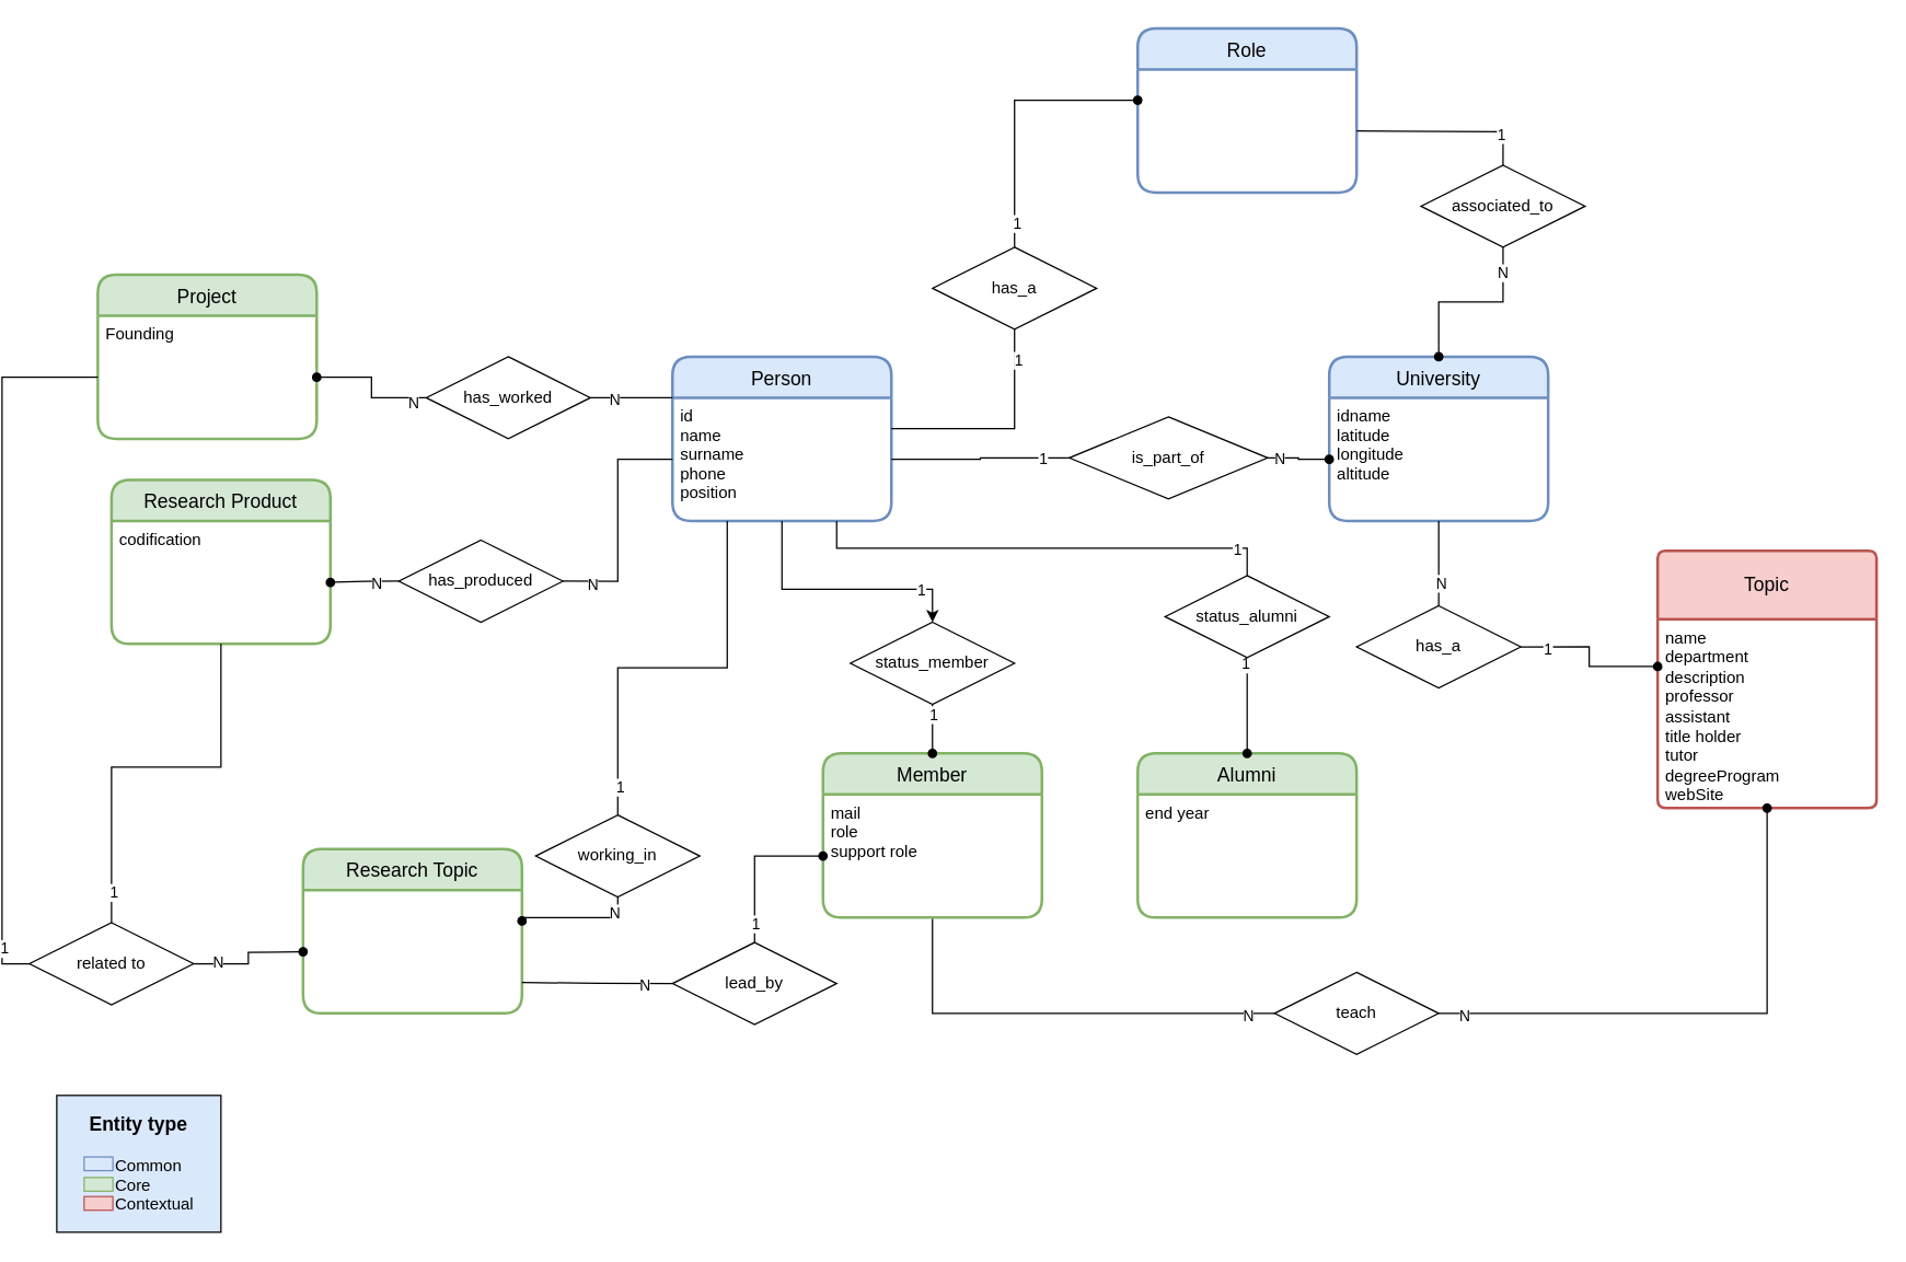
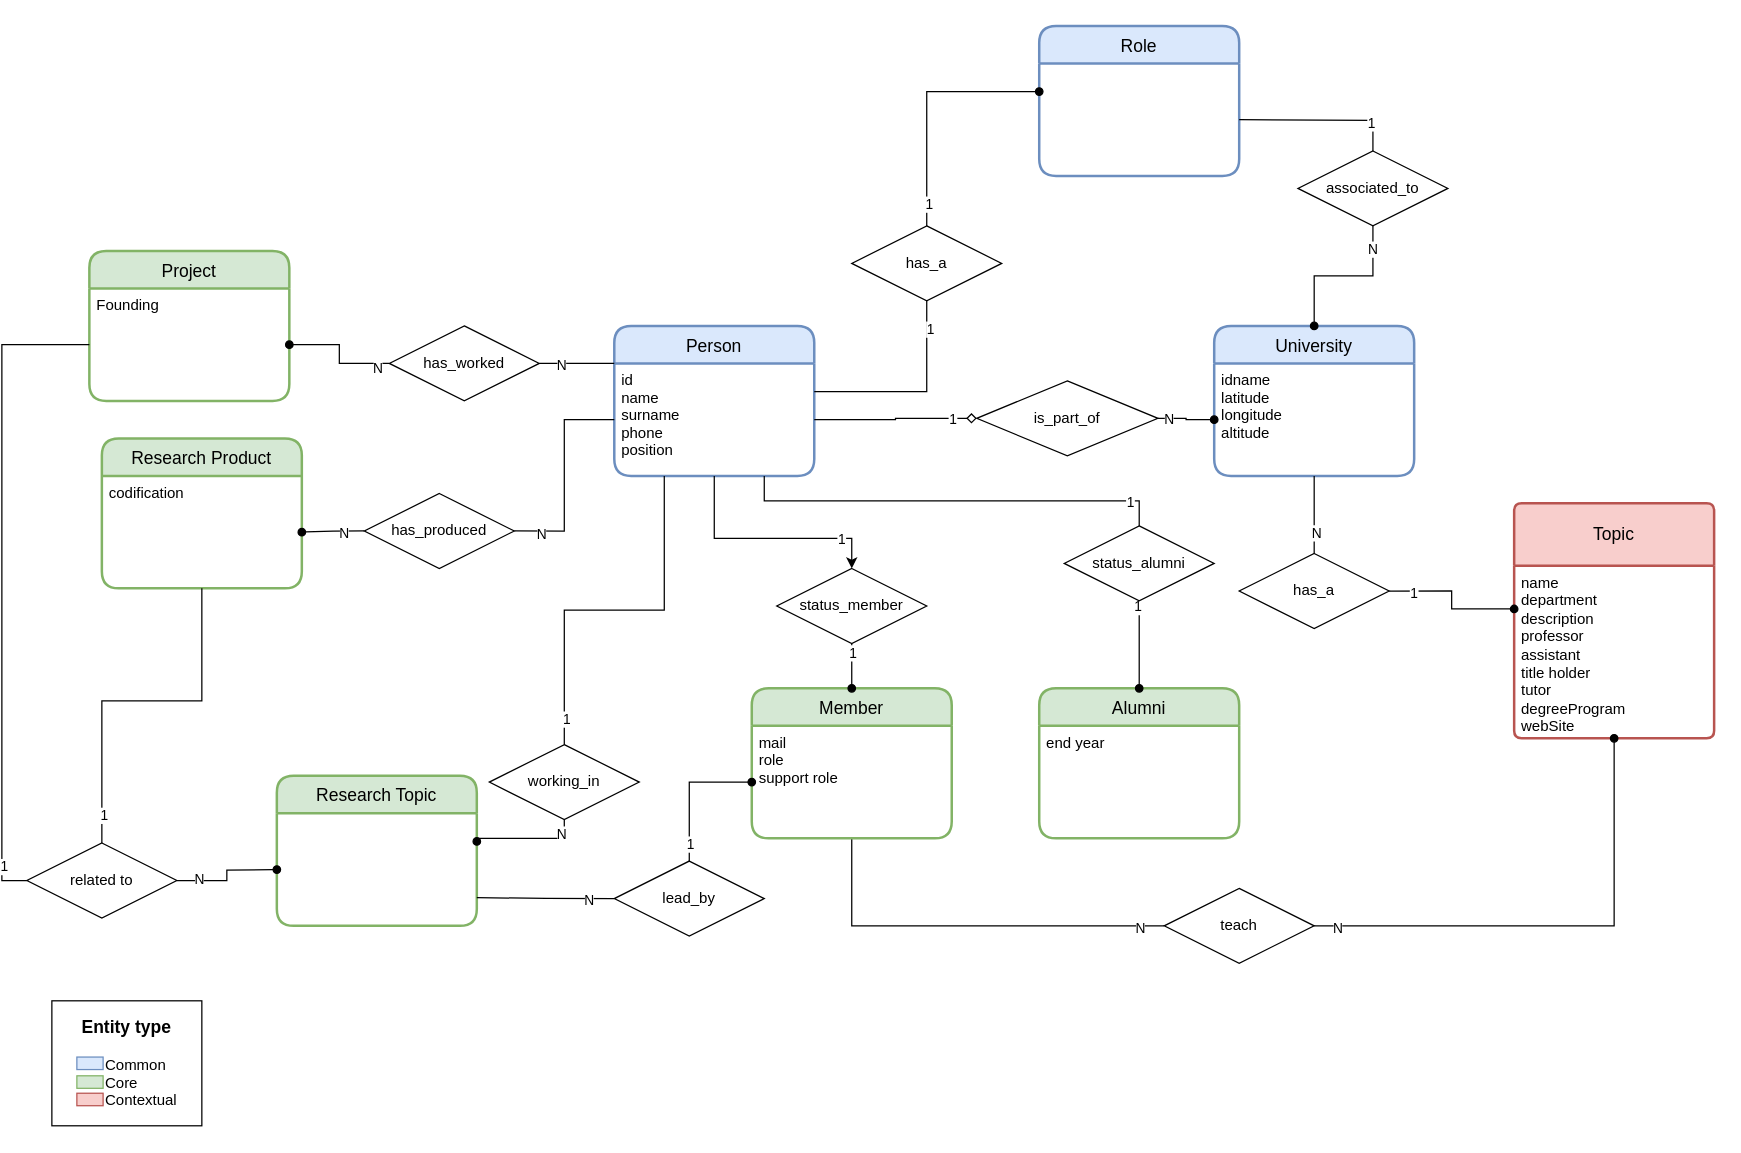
- <mxCell id="71" style="edgeStyle=orthogonalEdgeStyle;rounded=0;orthogonalLoop=1;jettySize=auto;html=1;exitX=1;exitY=0.5;exitDx=0;exitDy=0;entryX=0;entryY=0.5;entryDx=0;entryDy=0;endArrow=none;endFill=0;" parent="1" source="16" target="28" edge="1"><mxGeometry relative="1" as="geometry" /></mxCell>
+ <mxCell id="71" style="edgeStyle=orthogonalEdgeStyle;rounded=0;orthogonalLoop=1;jettySize=auto;html=1;exitX=1;exitY=0.5;exitDx=0;exitDy=0;entryX=0;entryY=0.5;entryDx=0;entryDy=0;endArrow=diamond;endFill=0;" parent="1" source="16" target="28" edge="1"><mxGeometry relative="1" as="geometry" /></mxCell>
- <mxCell id="3" value="&lt;b&gt;&lt;font style=&quot;font-size: 14px&quot;&gt;Entity type&lt;/font&gt;&lt;/b&gt;&lt;br&gt;&lt;br&gt;&lt;div style=&quot;text-align: left&quot;&gt;&lt;span&gt;&amp;nbsp; &amp;nbsp; &amp;nbsp; &amp;nbsp;Common&lt;/span&gt;&lt;/div&gt;&lt;div style=&quot;text-align: left&quot;&gt;&lt;span&gt;&amp;nbsp; &amp;nbsp; &amp;nbsp; &amp;nbsp;Core&lt;/span&gt;&lt;/div&gt;&lt;div style=&quot;text-align: left&quot;&gt;&lt;span&gt;&amp;nbsp; &amp;nbsp; &amp;nbsp; &amp;nbsp;Contextual&lt;/span&gt;&lt;/div&gt;" style="rounded=0;whiteSpace=wrap;html=1;fillColor=#dae8fc;" parent="2" vertex="1"><mxGeometry width="120" height="100" as="geometry" /></mxCell>
+ <mxCell id="3" value="&lt;b&gt;&lt;font style=&quot;font-size: 14px&quot;&gt;Entity type&lt;/font&gt;&lt;/b&gt;&lt;br&gt;&lt;br&gt;&lt;div style=&quot;text-align: left&quot;&gt;&lt;span&gt;&amp;nbsp; &amp;nbsp; &amp;nbsp; &amp;nbsp;Common&lt;/span&gt;&lt;/div&gt;&lt;div style=&quot;text-align: left&quot;&gt;&lt;span&gt;&amp;nbsp; &amp;nbsp; &amp;nbsp; &amp;nbsp;Core&lt;/span&gt;&lt;/div&gt;&lt;div style=&quot;text-align: left&quot;&gt;&lt;span&gt;&amp;nbsp; &amp;nbsp; &amp;nbsp; &amp;nbsp;Contextual&lt;/span&gt;&lt;/div&gt;" style="rounded=0;whiteSpace=wrap;html=1;" parent="2" vertex="1"><mxGeometry width="120" height="100" as="geometry" /></mxCell>
